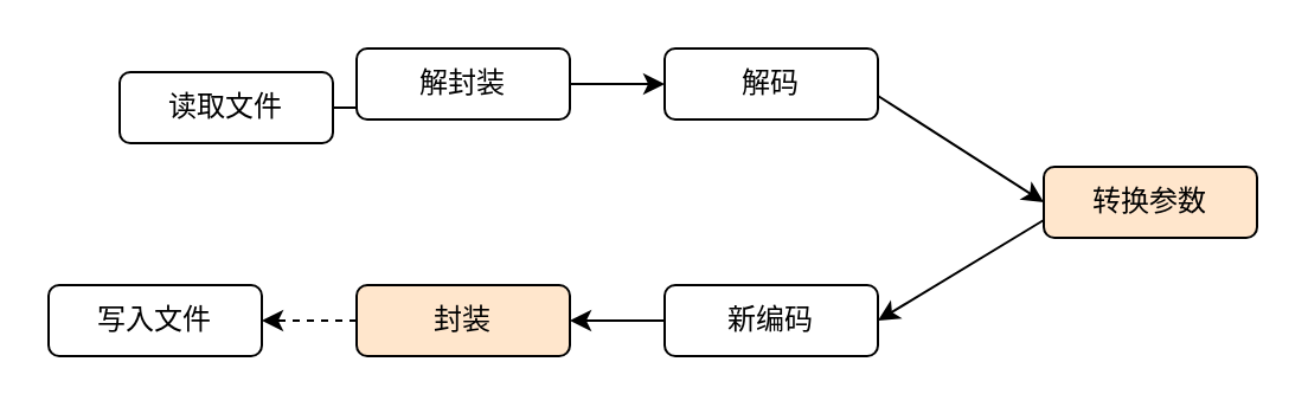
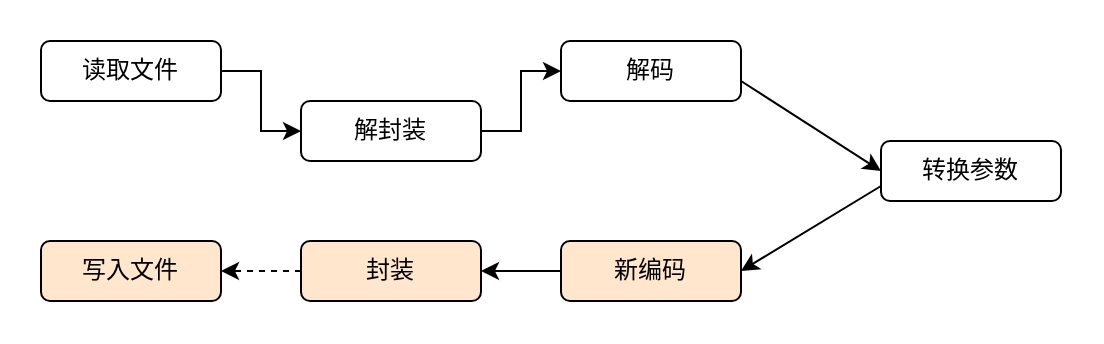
- <mxCell id="5" value="解封装" style="rounded=1;whiteSpace=wrap;html=1;" vertex="1" parent="1"><mxGeometry x="150" y="20" width="90" height="30" as="geometry" /></mxCell>
+ <mxCell id="5" value="解封装" style="rounded=1;whiteSpace=wrap;html=1;" vertex="1" parent="1"><mxGeometry x="150" y="50" width="90" height="30" as="geometry" /></mxCell>
- <mxCell id="3" value="读取文件" style="rounded=1;whiteSpace=wrap;html=1;" vertex="1" parent="1"><mxGeometry x="50" y="30" width="90" height="30" as="geometry" /></mxCell>
+ <mxCell id="3" value="读取文件" style="rounded=1;whiteSpace=wrap;html=1;" vertex="1" parent="1"><mxGeometry x="20" y="20" width="90" height="30" as="geometry" /></mxCell>
- <mxCell id="7" value="转换参数" style="rounded=1;whiteSpace=wrap;html=1;fillColor=#ffe6cc;" vertex="1" parent="1"><mxGeometry x="440" y="70" width="90" height="30" as="geometry" /></mxCell>
+ <mxCell id="7" value="转换参数" style="rounded=1;whiteSpace=wrap;html=1;" vertex="1" parent="1"><mxGeometry x="440" y="70" width="90" height="30" as="geometry" /></mxCell>
- <mxCell id="12" value="写入文件" style="rounded=1;whiteSpace=wrap;html=1;" vertex="1" parent="1"><mxGeometry x="20" y="120" width="90" height="30" as="geometry" /></mxCell>
+ <mxCell id="12" value="写入文件" style="rounded=1;whiteSpace=wrap;html=1;fillColor=#ffe6cc;" vertex="1" parent="1"><mxGeometry x="20" y="120" width="90" height="30" as="geometry" /></mxCell>
- <mxCell id="9" value="新编码" style="rounded=1;whiteSpace=wrap;html=1;" vertex="1" parent="1"><mxGeometry x="280" y="120" width="90" height="30" as="geometry" /></mxCell>
+ <mxCell id="9" value="新编码" style="rounded=1;whiteSpace=wrap;html=1;fillColor=#ffe6cc;" vertex="1" parent="1"><mxGeometry x="280" y="120" width="90" height="30" as="geometry" /></mxCell>
